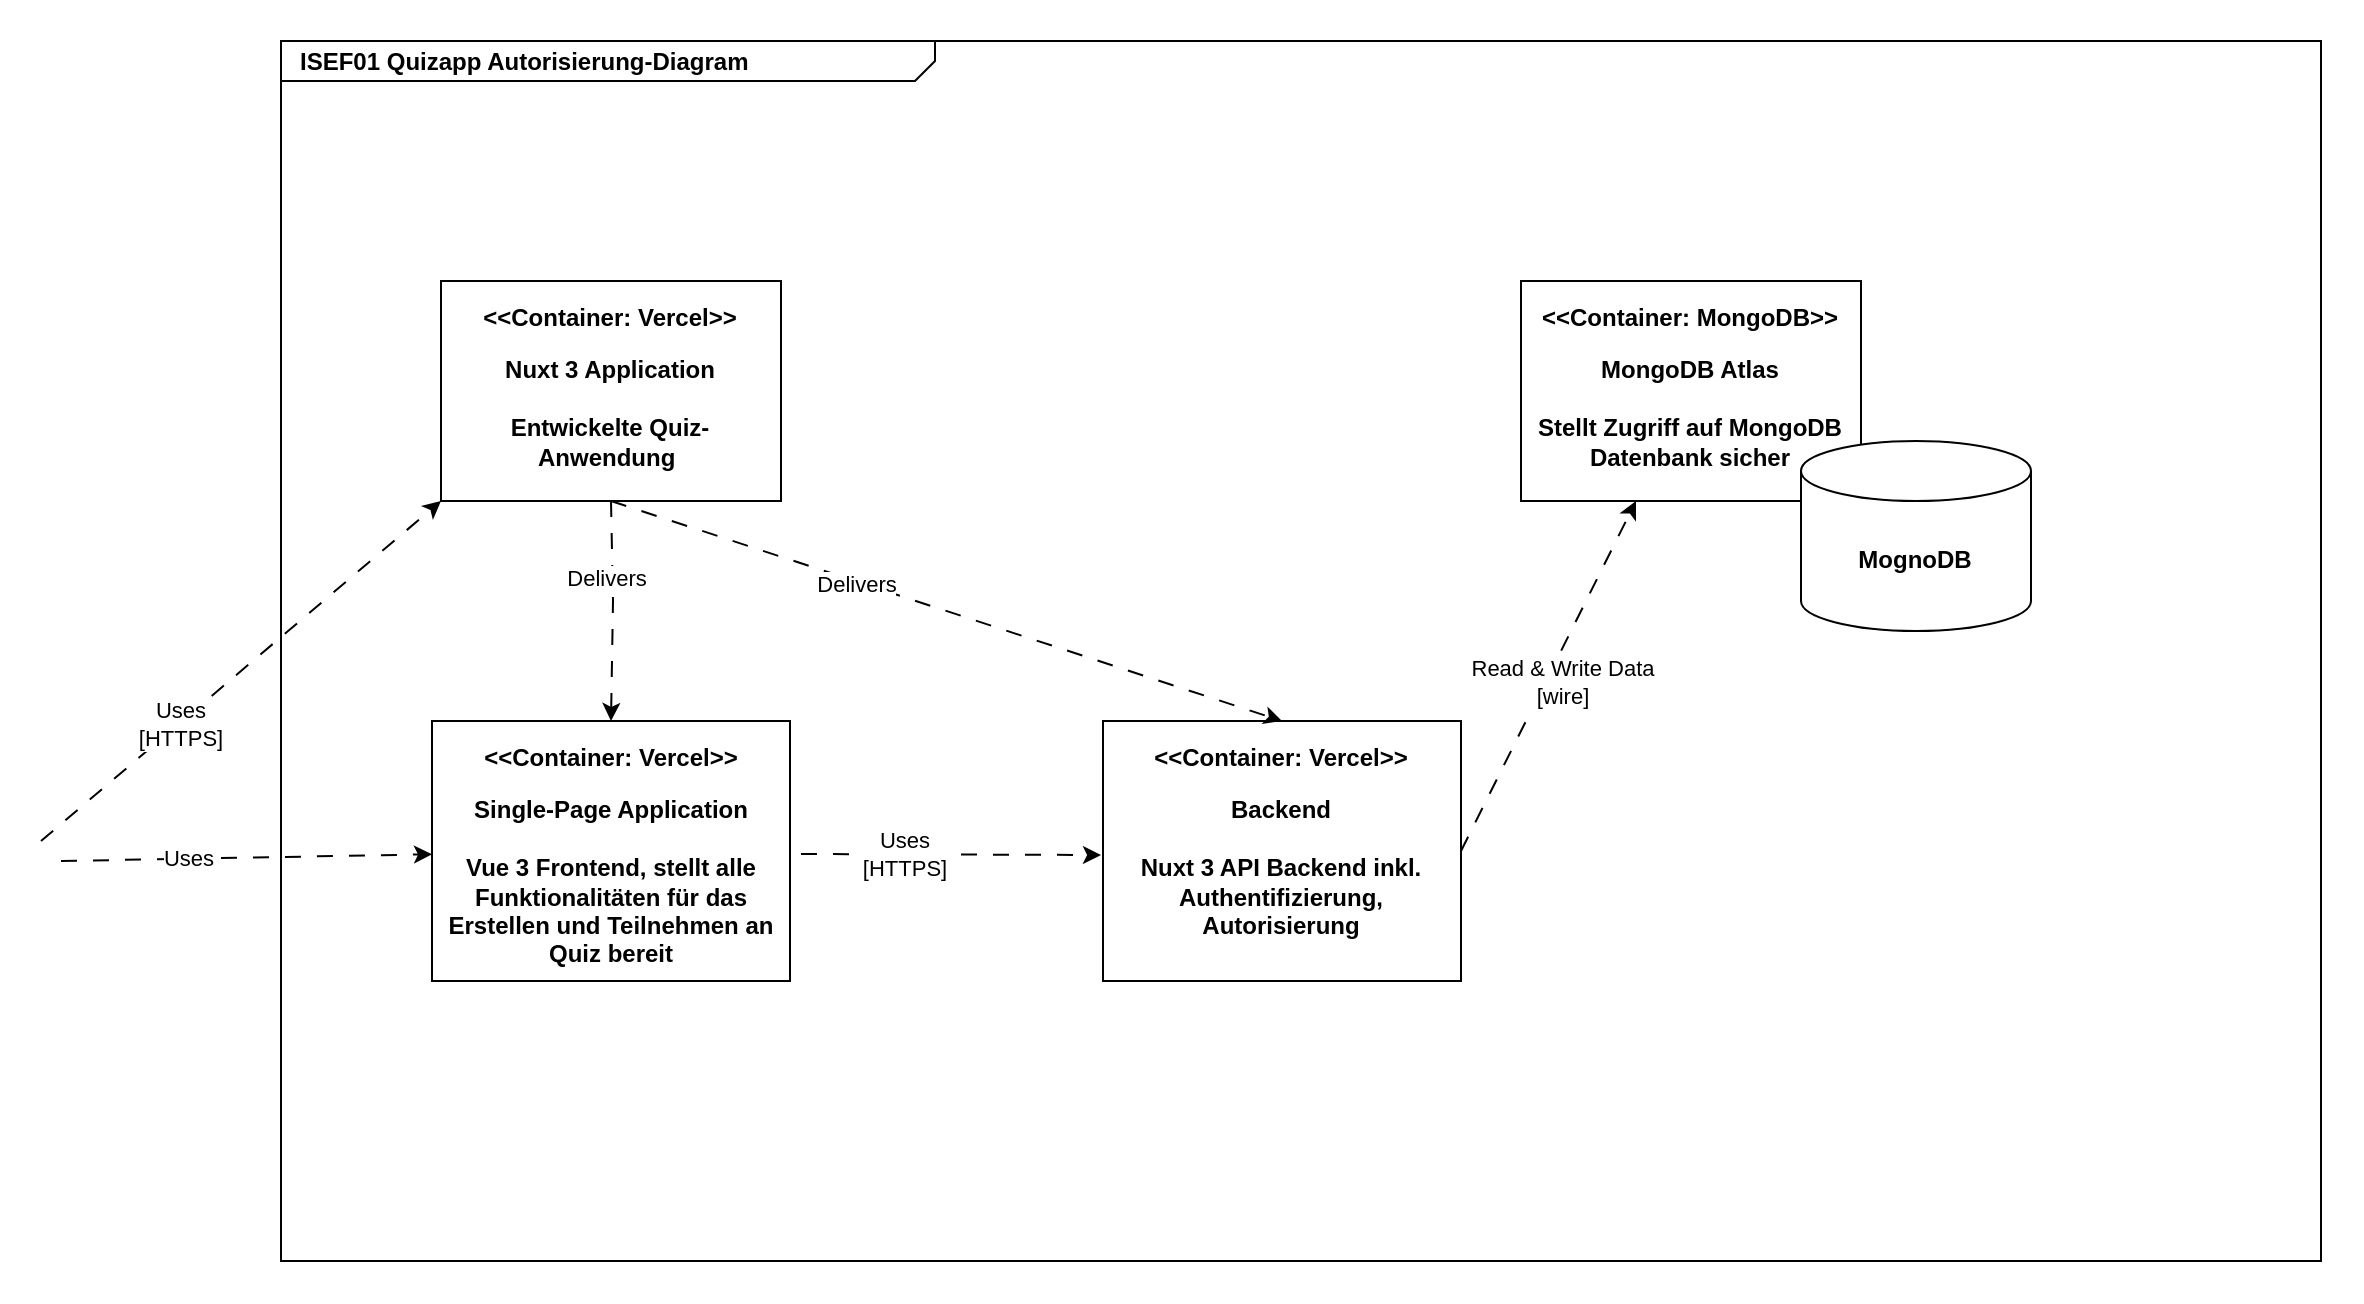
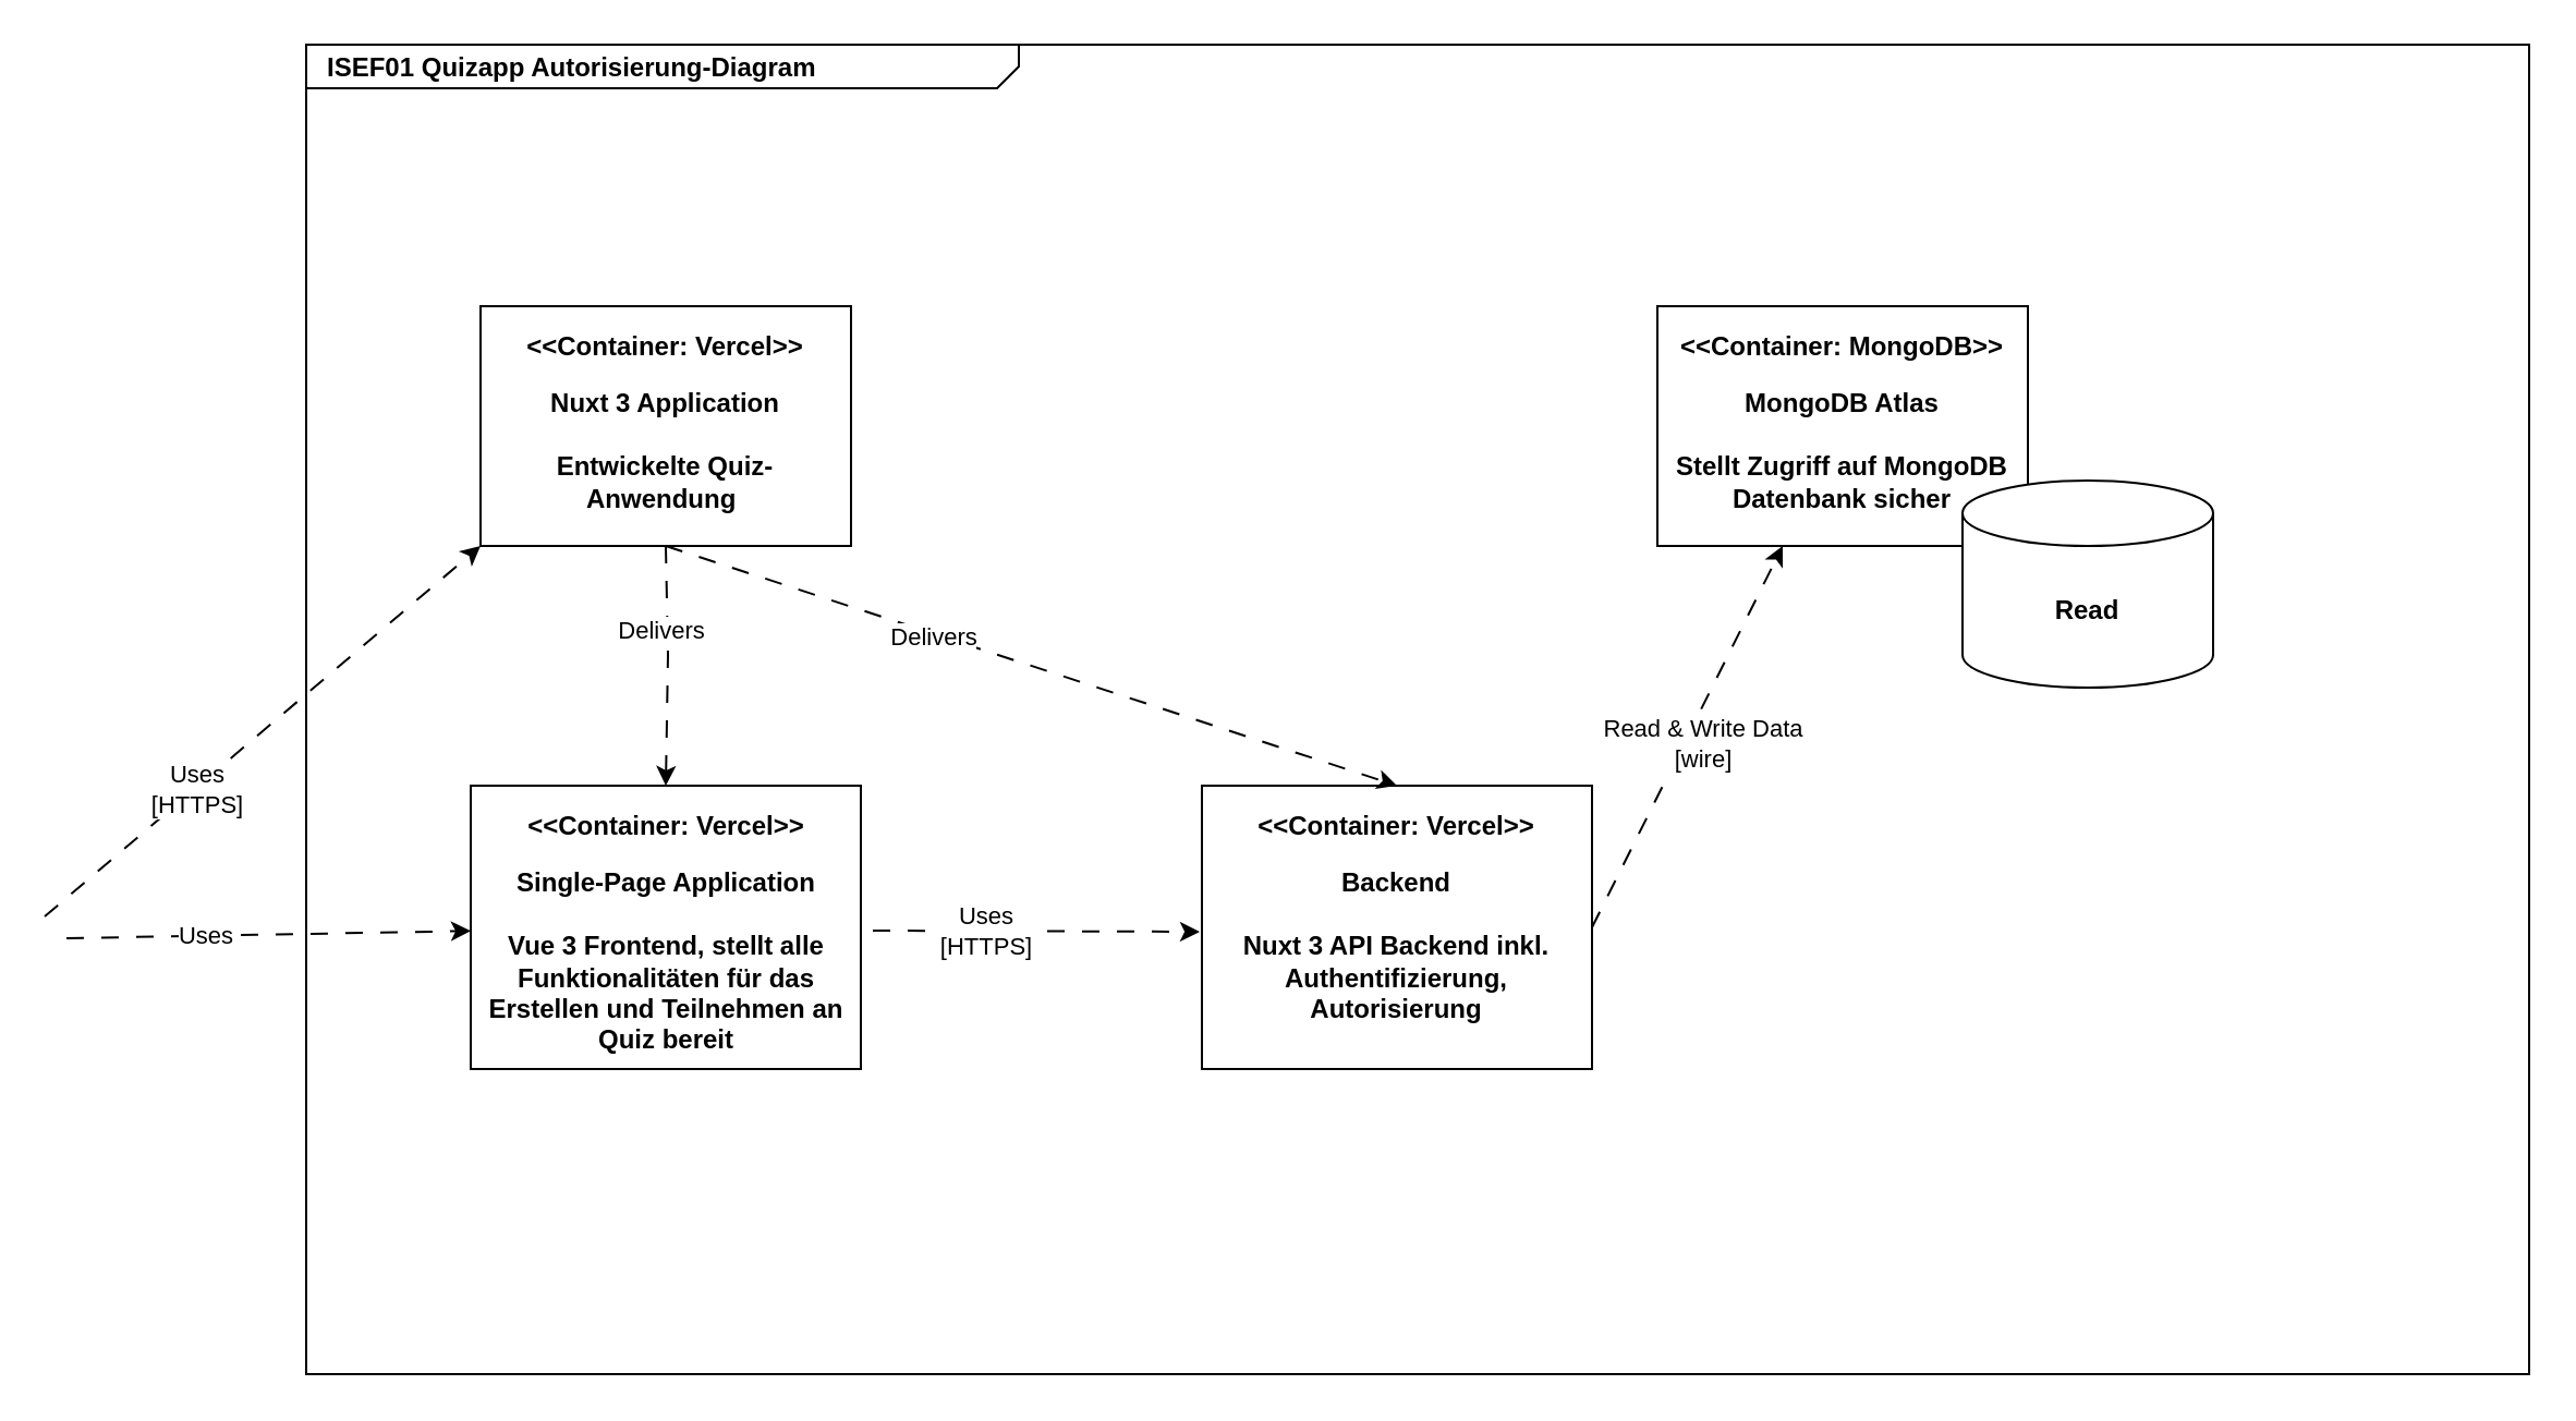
- <mxCell id="11" value="&lt;b&gt;MognoDB&lt;/b&gt;" style="shape=cylinder3;whiteSpace=wrap;html=1;boundedLbl=1;backgroundOutline=1;size=15;" vertex="1" parent="1"><mxGeometry x="900" y="220" width="115" height="95" as="geometry" /></mxCell>
+ <mxCell id="11" value="&lt;b&gt;Read&lt;/b&gt;" style="shape=cylinder3;whiteSpace=wrap;html=1;boundedLbl=1;backgroundOutline=1;size=15;" vertex="1" parent="1"><mxGeometry x="900" y="220" width="115" height="95" as="geometry" /></mxCell>
